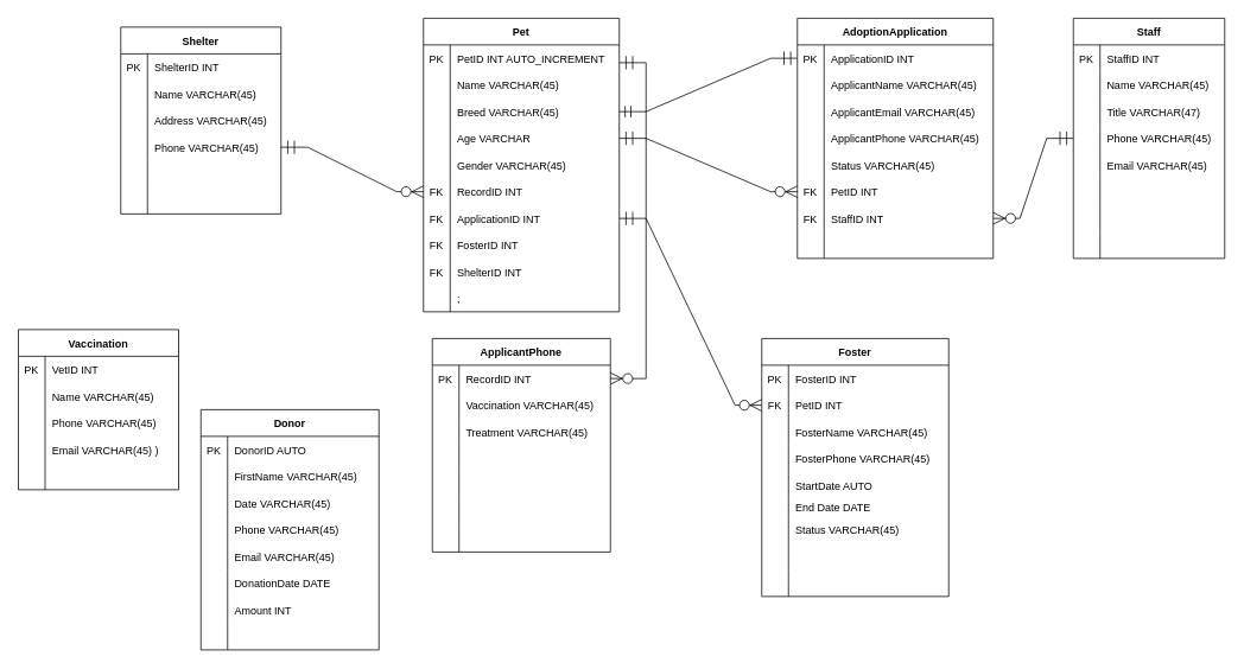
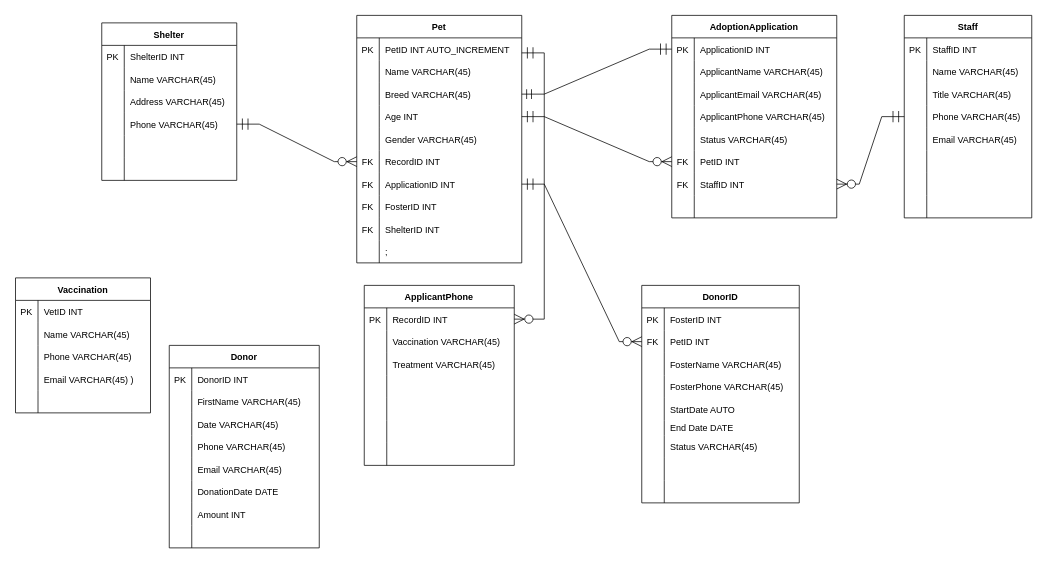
- <mxCell id="155" value="Title VARCHAR(47) " style="shape=partialRectangle;overflow=hidden;connectable=0;fillColor=none;align=left;strokeColor=inherit;top=0;left=0;bottom=0;right=0;spacingLeft=6;" vertex="1" parent="153"><mxGeometry x="30" width="140" height="30" as="geometry"><mxRectangle width="140" height="30" as="alternateBounds" /></mxGeometry></mxCell>
+ <mxCell id="155" value="Title VARCHAR(45) " style="shape=partialRectangle;overflow=hidden;connectable=0;fillColor=none;align=left;strokeColor=inherit;top=0;left=0;bottom=0;right=0;spacingLeft=6;" vertex="1" parent="153"><mxGeometry x="30" width="140" height="30" as="geometry"><mxRectangle width="140" height="30" as="alternateBounds" /></mxGeometry></mxCell>
- <mxCell id="55" value="Age VARCHAR " style="shape=partialRectangle;overflow=hidden;connectable=0;fillColor=none;align=left;strokeColor=inherit;top=0;left=0;bottom=0;right=0;spacingLeft=6;" vertex="1" parent="53"><mxGeometry x="30" width="190" height="30" as="geometry"><mxRectangle width="190" height="30" as="alternateBounds" /></mxGeometry></mxCell>
+ <mxCell id="55" value="Age INT " style="shape=partialRectangle;overflow=hidden;connectable=0;fillColor=none;align=left;strokeColor=inherit;top=0;left=0;bottom=0;right=0;spacingLeft=6;" vertex="1" parent="53"><mxGeometry x="30" width="190" height="30" as="geometry"><mxRectangle width="190" height="30" as="alternateBounds" /></mxGeometry></mxCell>
- <mxCell id="93" value="Foster" style="shape=table;startSize=30;container=1;collapsible=1;childLayout=tableLayout;fixedRows=1;rowLines=0;fontStyle=1;align=center;resizeLast=1;" vertex="1" parent="1"><mxGeometry x="855" y="380" width="210" height="290" as="geometry" /></mxCell>
+ <mxCell id="93" value="DonorID" style="shape=table;startSize=30;container=1;collapsible=1;childLayout=tableLayout;fixedRows=1;rowLines=0;fontStyle=1;align=center;resizeLast=1;" vertex="1" parent="1"><mxGeometry x="855" y="380" width="210" height="290" as="geometry" /></mxCell>
- <mxCell id="5" value="DonorID AUTO " style="shape=partialRectangle;overflow=hidden;connectable=0;fillColor=none;align=left;strokeColor=inherit;top=0;left=0;bottom=0;right=0;spacingLeft=6;" vertex="1" parent="3"><mxGeometry x="30" width="170" height="30" as="geometry"><mxRectangle width="170" height="30" as="alternateBounds" /></mxGeometry></mxCell>
+ <mxCell id="5" value="DonorID INT " style="shape=partialRectangle;overflow=hidden;connectable=0;fillColor=none;align=left;strokeColor=inherit;top=0;left=0;bottom=0;right=0;spacingLeft=6;" vertex="1" parent="3"><mxGeometry x="30" width="170" height="30" as="geometry"><mxRectangle width="170" height="30" as="alternateBounds" /></mxGeometry></mxCell>
